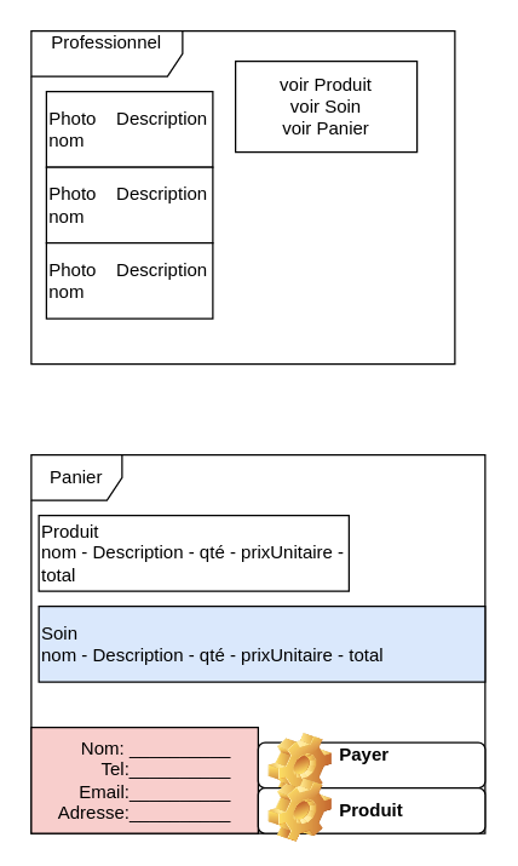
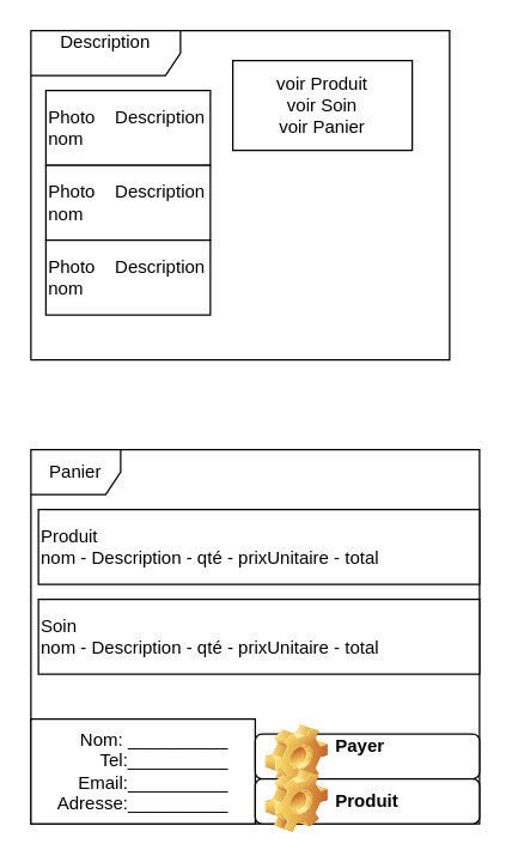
- <mxCell id="2" value="&lt;div&gt;Professionnel&lt;/div&gt;&lt;div&gt;&lt;br&gt;&lt;/div&gt;" style="shape=umlFrame;whiteSpace=wrap;html=1;width=100;height=30;" vertex="1" parent="1"><mxGeometry x="20" y="20" width="280" height="220" as="geometry" /></mxCell>
+ <mxCell id="2" value="&lt;div&gt;Description&lt;/div&gt;&lt;div&gt;&lt;br&gt;&lt;/div&gt;" style="shape=umlFrame;whiteSpace=wrap;html=1;width=100;height=30;" vertex="1" parent="1"><mxGeometry x="20" y="20" width="280" height="220" as="geometry" /></mxCell>
- <mxCell id="11" value="&lt;div align=&quot;left&quot;&gt;Produit&lt;/div&gt;&lt;div align=&quot;left&quot;&gt;nom - Description - qté - prixUnitaire - total&lt;br&gt;&lt;/div&gt;" style="whiteSpace=wrap;html=1;align=left;treeFolding=1;treeMoving=1;newEdgeStyle={&quot;edgeStyle&quot;:&quot;elbowEdgeStyle&quot;,&quot;startArrow&quot;:&quot;none&quot;,&quot;endArrow&quot;:&quot;none&quot;};" vertex="1" parent="1"><mxGeometry x="25" y="340" width="205" height="50" as="geometry" /></mxCell>
+ <mxCell id="11" value="&lt;div align=&quot;left&quot;&gt;Produit&lt;/div&gt;&lt;div align=&quot;left&quot;&gt;nom - Description - qté - prixUnitaire - total&lt;br&gt;&lt;/div&gt;" style="whiteSpace=wrap;html=1;align=left;treeFolding=1;treeMoving=1;newEdgeStyle={&quot;edgeStyle&quot;:&quot;elbowEdgeStyle&quot;,&quot;startArrow&quot;:&quot;none&quot;,&quot;endArrow&quot;:&quot;none&quot;};" vertex="1" parent="1"><mxGeometry x="25" y="340" width="295" height="50" as="geometry" /></mxCell>
- <mxCell id="12" value="&lt;div align=&quot;left&quot;&gt;Soin&lt;/div&gt;&lt;div align=&quot;left&quot;&gt;nom - Description - qté - prixUnitaire - total&lt;br&gt;&lt;/div&gt;" style="whiteSpace=wrap;html=1;align=left;treeFolding=1;treeMoving=1;newEdgeStyle={&quot;edgeStyle&quot;:&quot;elbowEdgeStyle&quot;,&quot;startArrow&quot;:&quot;none&quot;,&quot;endArrow&quot;:&quot;none&quot;};fillColor=#dae8fc;" vertex="1" parent="1"><mxGeometry x="25" y="400" width="295" height="50" as="geometry" /></mxCell>
+ <mxCell id="12" value="&lt;div align=&quot;left&quot;&gt;Soin&lt;/div&gt;&lt;div align=&quot;left&quot;&gt;nom - Description - qté - prixUnitaire - total&lt;br&gt;&lt;/div&gt;" style="whiteSpace=wrap;html=1;align=left;treeFolding=1;treeMoving=1;newEdgeStyle={&quot;edgeStyle&quot;:&quot;elbowEdgeStyle&quot;,&quot;startArrow&quot;:&quot;none&quot;,&quot;endArrow&quot;:&quot;none&quot;};" vertex="1" parent="1"><mxGeometry x="25" y="400" width="295" height="50" as="geometry" /></mxCell>
- <mxCell id="8" value="&lt;div align=&quot;right&quot;&gt;Nom: __________&lt;/div&gt;&lt;div align=&quot;right&quot;&gt;Tel:__________&lt;/div&gt;&lt;div align=&quot;right&quot;&gt;Email:__________&lt;/div&gt;&lt;div align=&quot;right&quot;&gt;Adresse:__________&lt;/div&gt;" style="whiteSpace=wrap;html=1;align=center;treeFolding=1;treeMoving=1;newEdgeStyle={&quot;edgeStyle&quot;:&quot;elbowEdgeStyle&quot;,&quot;startArrow&quot;:&quot;none&quot;,&quot;endArrow&quot;:&quot;none&quot;};fillColor=#f8cecc;" vertex="1" parent="1"><mxGeometry x="20" y="480" width="150" height="70" as="geometry" /></mxCell>
+ <mxCell id="8" value="&lt;div align=&quot;right&quot;&gt;Nom: __________&lt;/div&gt;&lt;div align=&quot;right&quot;&gt;Tel:__________&lt;/div&gt;&lt;div align=&quot;right&quot;&gt;Email:__________&lt;/div&gt;&lt;div align=&quot;right&quot;&gt;Adresse:__________&lt;/div&gt;" style="whiteSpace=wrap;html=1;align=center;treeFolding=1;treeMoving=1;newEdgeStyle={&quot;edgeStyle&quot;:&quot;elbowEdgeStyle&quot;,&quot;startArrow&quot;:&quot;none&quot;,&quot;endArrow&quot;:&quot;none&quot;};" vertex="1" parent="1"><mxGeometry x="20" y="480" width="150" height="70" as="geometry" /></mxCell>
